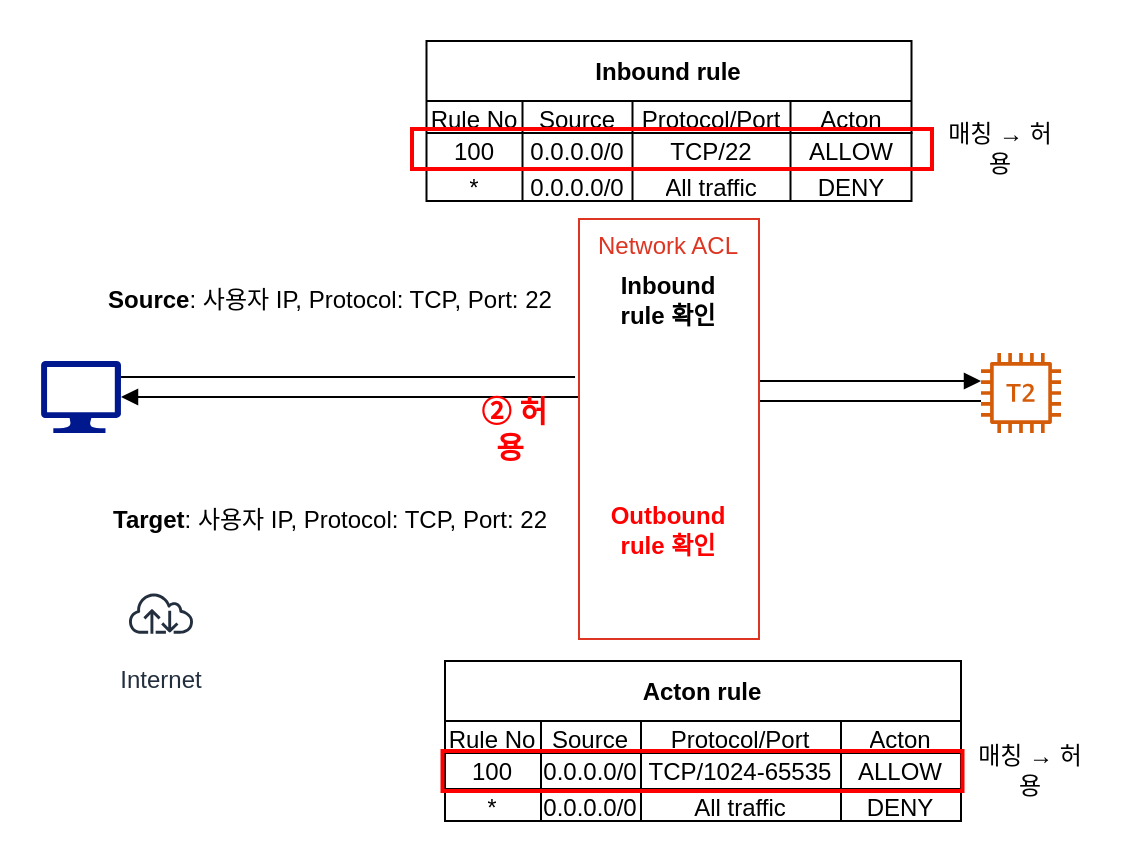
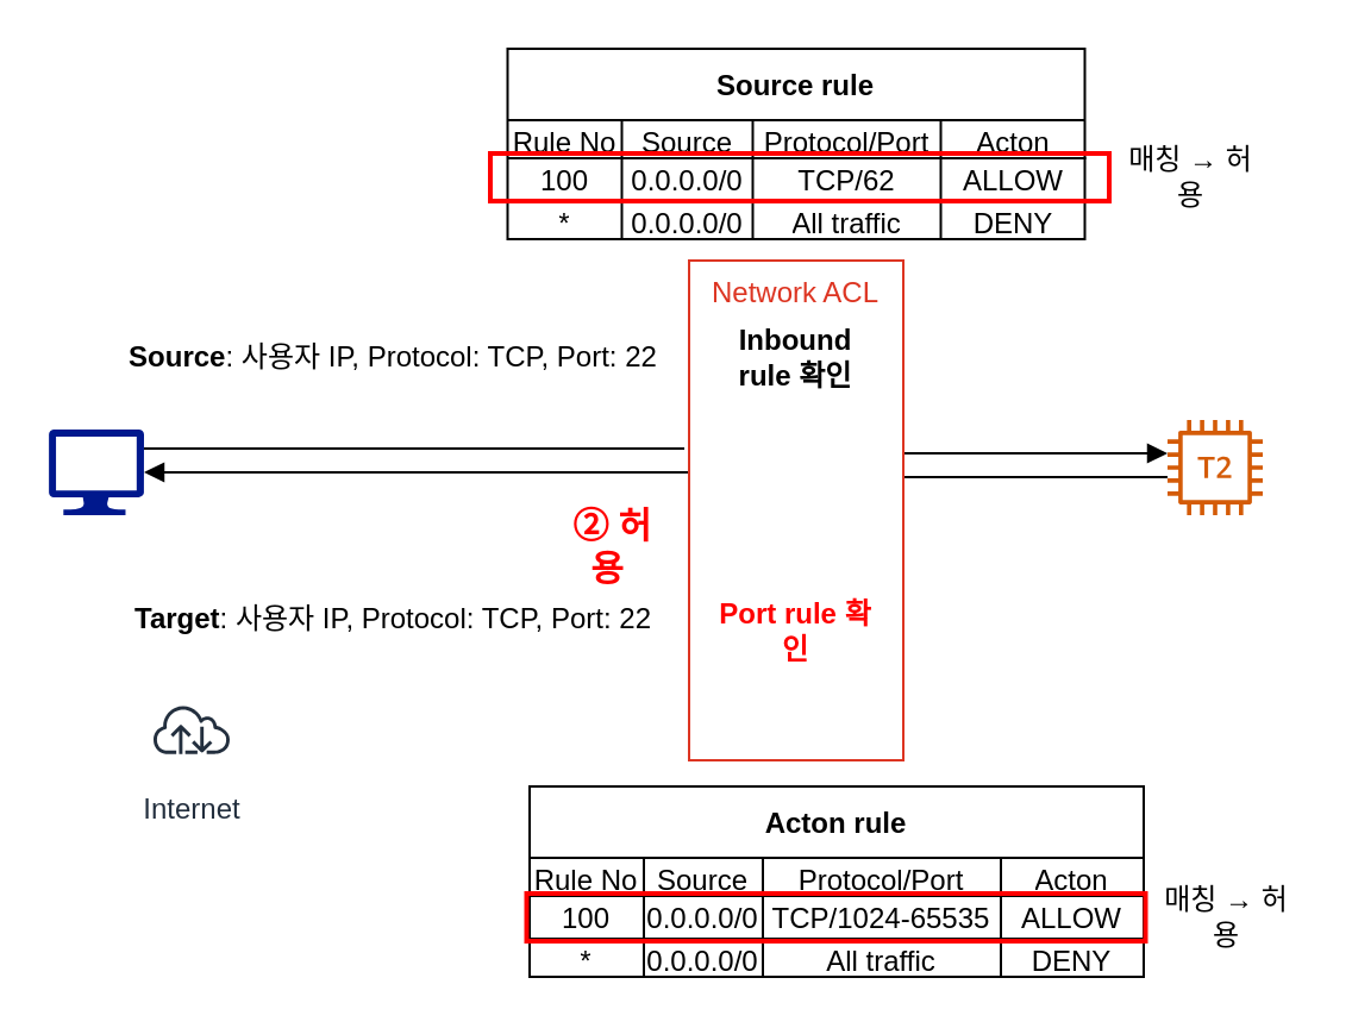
- <mxCell id="15" value="Inbound rule" style="shape=table;startSize=30;container=1;collapsible=0;childLayout=tableLayout;fontStyle=1" vertex="1" parent="1"><mxGeometry x="212.75" y="20" width="242.5" height="80" as="geometry" /></mxCell>
+ <mxCell id="15" value="Source rule" style="shape=table;startSize=30;container=1;collapsible=0;childLayout=tableLayout;fontStyle=1" vertex="1" parent="1"><mxGeometry x="212.75" y="20" width="242.5" height="80" as="geometry" /></mxCell>
- <mxCell id="24" value="TCP/22" style="shape=partialRectangle;html=1;whiteSpace=wrap;connectable=0;strokeColor=inherit;overflow=hidden;fillColor=none;top=0;left=0;bottom=0;right=0;pointerEvents=1;" vertex="1" parent="21"><mxGeometry x="103" width="79" height="18" as="geometry"><mxRectangle width="79" height="18" as="alternateBounds" /></mxGeometry></mxCell>
+ <mxCell id="24" value="TCP/62" style="shape=partialRectangle;html=1;whiteSpace=wrap;connectable=0;strokeColor=inherit;overflow=hidden;fillColor=none;top=0;left=0;bottom=0;right=0;pointerEvents=1;" vertex="1" parent="21"><mxGeometry x="103" width="79" height="18" as="geometry"><mxRectangle width="79" height="18" as="alternateBounds" /></mxGeometry></mxCell>
- <mxCell id="13" value="&amp;nbsp;② 허용" style="text;html=1;strokeColor=none;fillColor=none;align=center;verticalAlign=middle;whiteSpace=wrap;rounded=0;fontStyle=1;fontSize=15;fontColor=#FF0000;" vertex="1" parent="1"><mxGeometry x="230" y="201.5" width="50" height="25" as="geometry" /></mxCell>
+ <mxCell id="13" value="&amp;nbsp;② 허용" style="text;html=1;strokeColor=none;fillColor=none;align=center;verticalAlign=middle;whiteSpace=wrap;rounded=0;fontStyle=1;fontSize=15;fontColor=#FF0000;" vertex="1" parent="1"><mxGeometry x="230" y="216.5" width="50" height="25" as="geometry" /></mxCell>
- <mxCell id="14" value="Outbound rule 확인" style="text;html=1;strokeColor=none;fillColor=none;align=center;verticalAlign=middle;whiteSpace=wrap;rounded=0;fontStyle=1;fontColor=#FF0000;" vertex="1" parent="1"><mxGeometry x="299" y="250" width="70" height="30" as="geometry" /></mxCell>
+ <mxCell id="14" value="Port rule 확인" style="text;html=1;strokeColor=none;fillColor=none;align=center;verticalAlign=middle;whiteSpace=wrap;rounded=0;fontStyle=1;fontColor=#FF0000;" vertex="1" parent="1"><mxGeometry x="299" y="250" width="70" height="30" as="geometry" /></mxCell>
